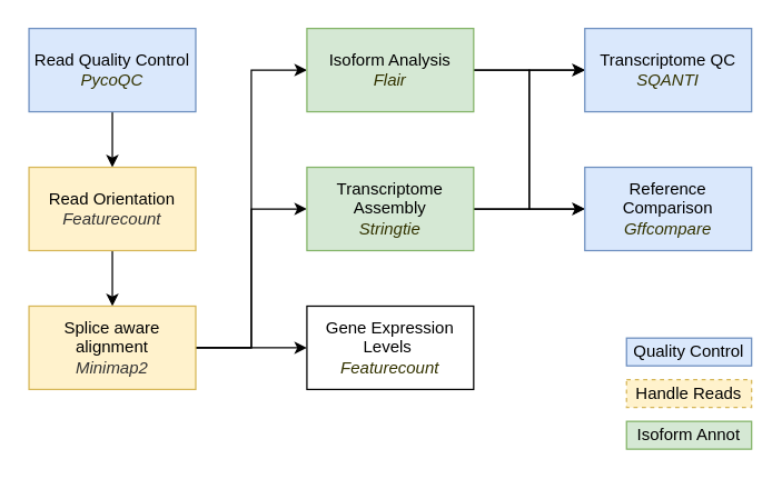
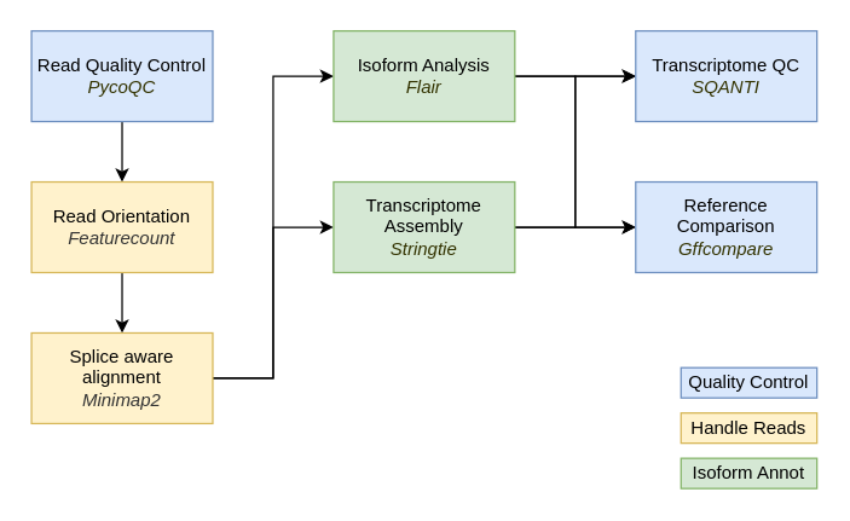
- <mxCell id="8" style="edgeStyle=orthogonalEdgeStyle;rounded=0;orthogonalLoop=1;jettySize=auto;html=1;exitX=1;exitY=0.5;exitDx=0;exitDy=0;" edge="1" parent="1" source="9" target="16"><mxGeometry relative="1" as="geometry" /></mxCell>
- <mxCell id="16" value="Gene Expression Levels&amp;nbsp;&lt;br&gt;&lt;i style=&quot;color: rgb(51 , 51 , 0)&quot;&gt;Featurecount&lt;/i&gt;" style="rounded=0;whiteSpace=wrap;html=1;" vertex="1" parent="1"><mxGeometry x="220" y="220" width="120" height="60" as="geometry" /></mxCell>
- <mxCell id="20" value="Handle Reads" style="rounded=0;whiteSpace=wrap;html=1;fillColor=#fff2cc;strokeColor=#d6b656;dashed=1;" vertex="1" parent="1"><mxGeometry x="450" y="273" width="90" height="20" as="geometry" /></mxCell>
+ <mxCell id="20" value="Handle Reads" style="rounded=0;whiteSpace=wrap;html=1;fillColor=#fff2cc;strokeColor=#d6b656;" vertex="1" parent="1"><mxGeometry x="450" y="273" width="90" height="20" as="geometry" /></mxCell>
